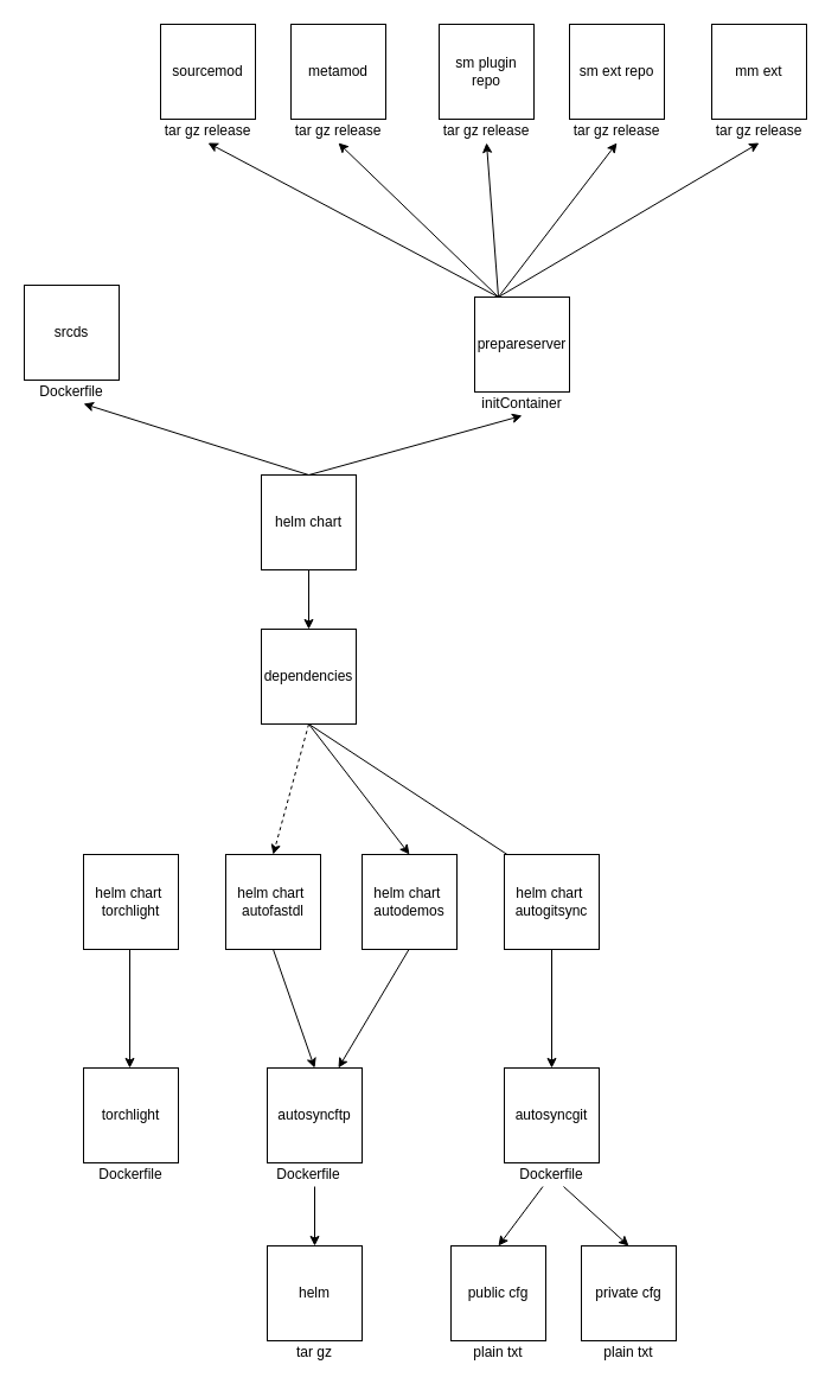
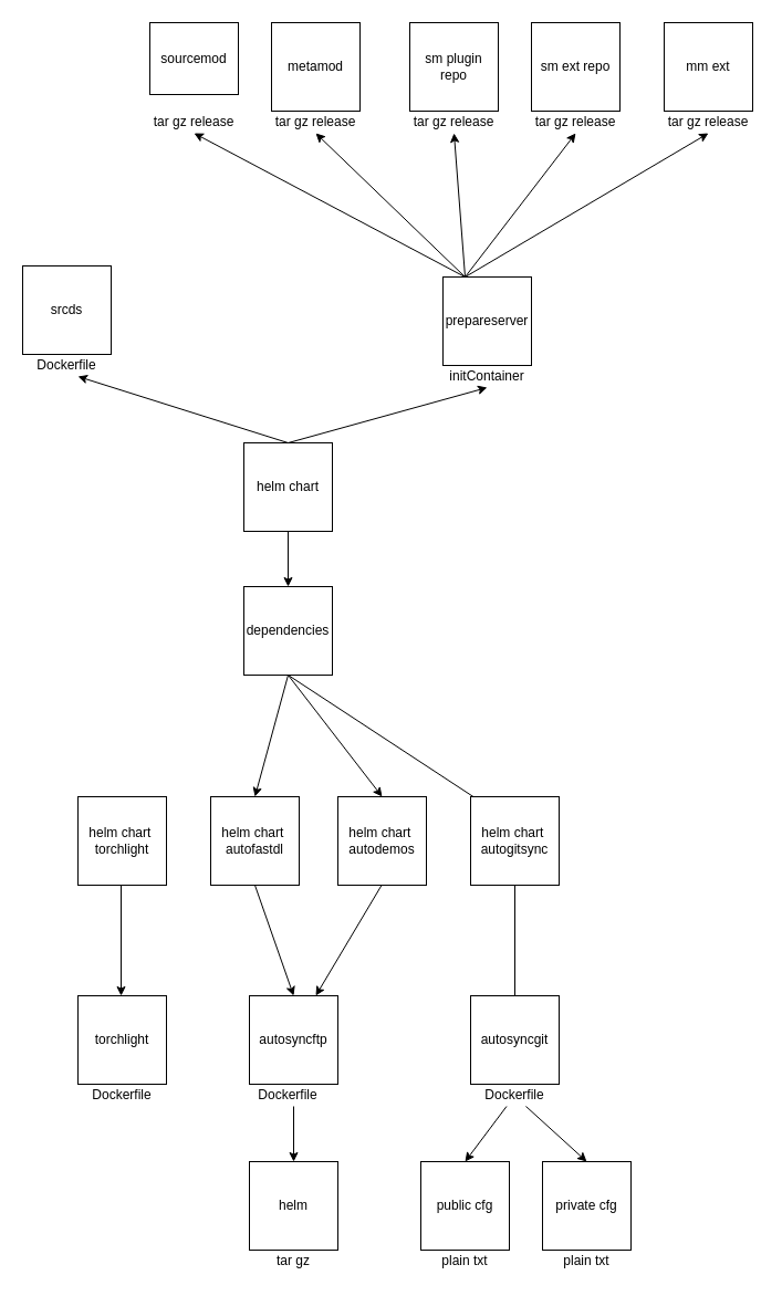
- <mxCell id="7" value="sourcemod" style="whiteSpace=wrap;html=1;aspect=fixed;" vertex="1" parent="1"><mxGeometry x="135" y="20" width="80" height="80" as="geometry" /></mxCell>
+ <mxCell id="7" value="sourcemod" style="whiteSpace=wrap;html=1;aspect=fixed;" vertex="1" parent="1"><mxGeometry x="135" y="20" width="80" height="65" as="geometry" /></mxCell>
- <mxCell id="28" value="" style="endArrow=classic;html=1;exitX=0.5;exitY=1;exitDx=0;exitDy=0;entryX=0.5;entryY=0;entryDx=0;entryDy=0;dashed=1;" edge="1" parent="1" source="9" target="27"><mxGeometry width="50" height="50" relative="1" as="geometry"><mxPoint x="179" y="610" as="sourcePoint" /><mxPoint x="120" y="730" as="targetPoint" /></mxGeometry></mxCell>
+ <mxCell id="28" value="" style="endArrow=classic;html=1;exitX=0.5;exitY=1;exitDx=0;exitDy=0;entryX=0.5;entryY=0;entryDx=0;entryDy=0;" edge="1" parent="1" source="9" target="27"><mxGeometry width="50" height="50" relative="1" as="geometry"><mxPoint x="179" y="610" as="sourcePoint" /><mxPoint x="120" y="730" as="targetPoint" /></mxGeometry></mxCell>
- <mxCell id="43" value="" style="endArrow=classic;html=1;exitX=0.5;exitY=1;exitDx=0;exitDy=0;" edge="1" parent="1" source="32" target="40"><mxGeometry width="50" height="50" relative="1" as="geometry"><mxPoint x="354.5" y="810" as="sourcePoint" /><mxPoint x="260" y="910" as="targetPoint" /></mxGeometry></mxCell>
+ <mxCell id="43" value="" style="endArrow=none;html=1;exitX=0.5;exitY=1;exitDx=0;exitDy=0;" edge="1" parent="1" source="32" target="40"><mxGeometry width="50" height="50" relative="1" as="geometry"><mxPoint x="354.5" y="810" as="sourcePoint" /><mxPoint x="260" y="910" as="targetPoint" /></mxGeometry></mxCell>
